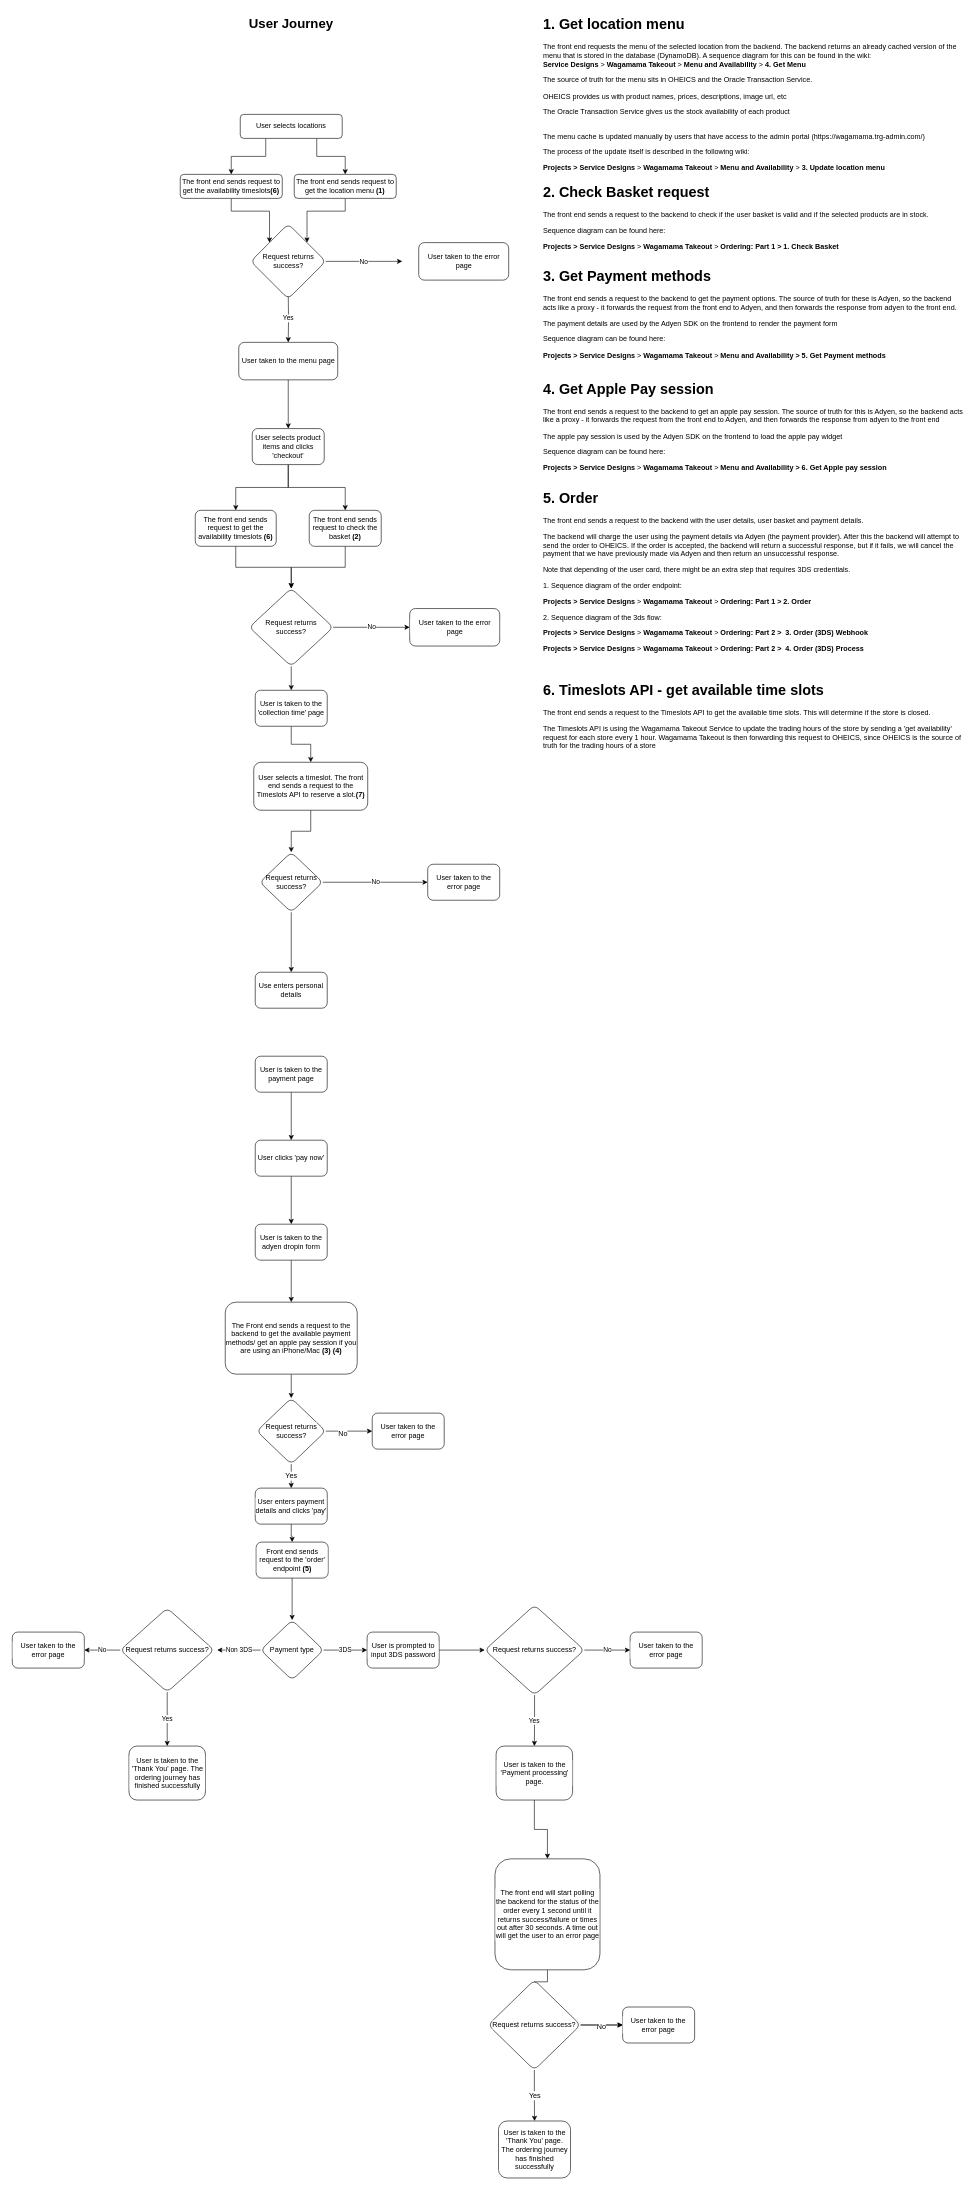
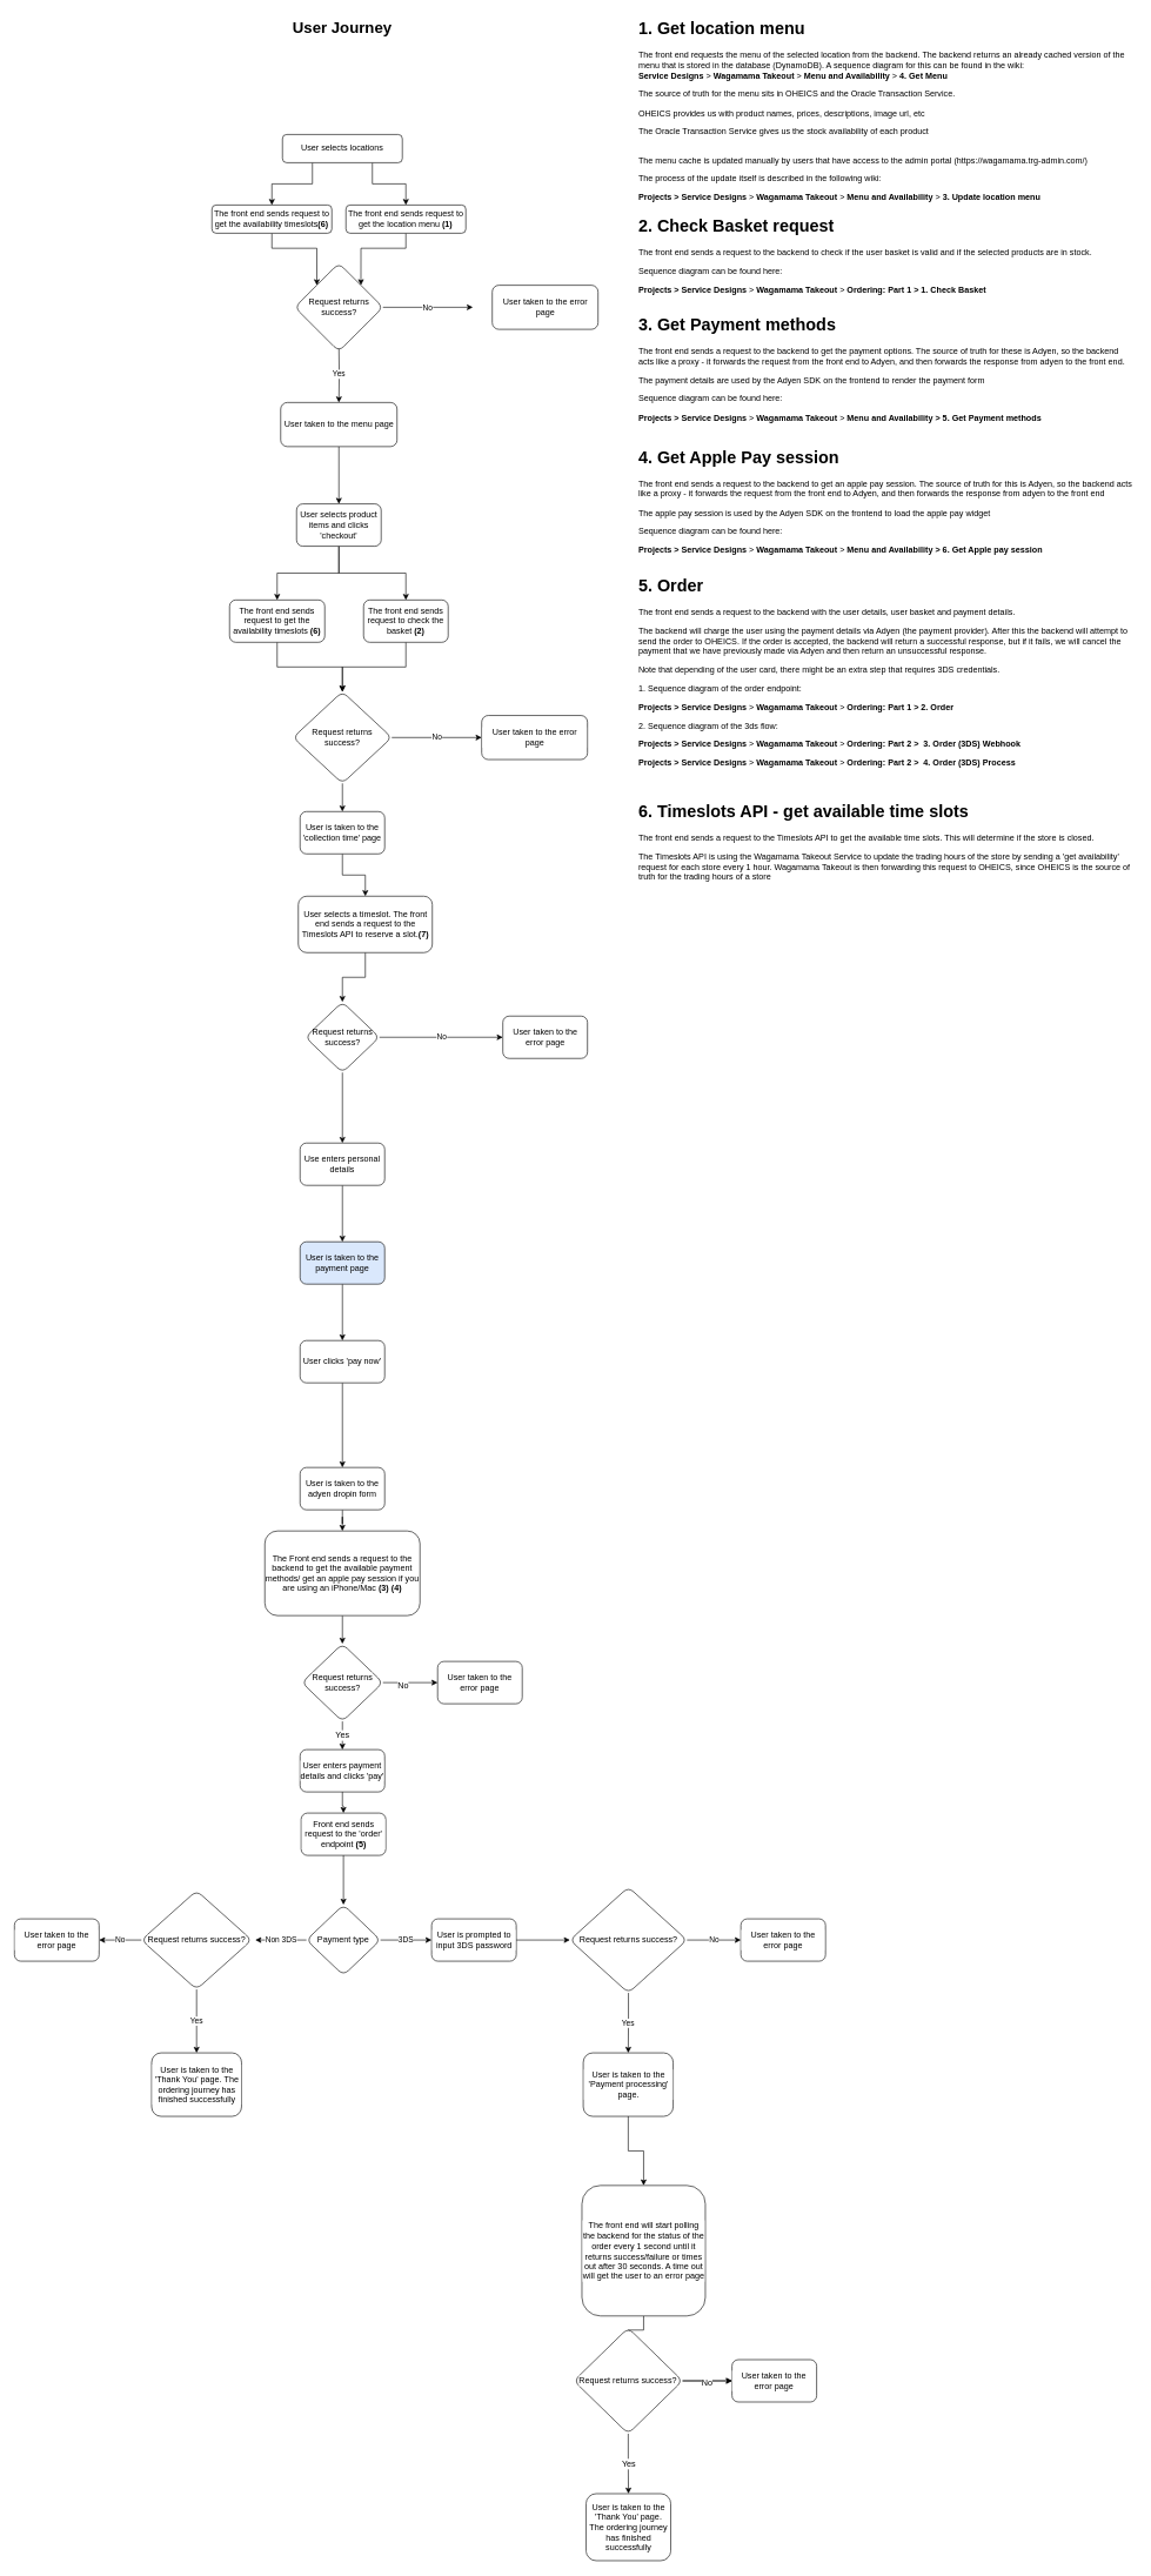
+ <mxCell id="34" value="" style="edgeStyle=orthogonalEdgeStyle;rounded=0;orthogonalLoop=1;jettySize=auto;html=1;labelBackgroundColor=default;fontColor=default;strokeColor=default;" edge="1" parent="1" source="35" target="37"><mxGeometry relative="1" as="geometry" /></mxCell>
- <mxCell id="37" value="User is taken to the payment page" style="whiteSpace=wrap;html=1;rounded=1;shadow=0;strokeWidth=1;glass=0;" vertex="1" parent="1"><mxGeometry x="425" y="1760" width="120" height="60" as="geometry" /></mxCell>
+ <mxCell id="37" value="User is taken to the payment page" style="whiteSpace=wrap;html=1;rounded=1;shadow=0;strokeWidth=1;glass=0;fillColor=#dae8fc;" vertex="1" parent="1"><mxGeometry x="425" y="1760" width="120" height="60" as="geometry" /></mxCell>
- <mxCell id="41" value="User is taken to the adyen dropin form" style="whiteSpace=wrap;html=1;rounded=1;shadow=0;strokeWidth=1;glass=0;fillColor=default;strokeColor=default;fontColor=default;" vertex="1" parent="1"><mxGeometry x="425" y="2040" width="120" height="60" as="geometry" /></mxCell>
+ <mxCell id="41" value="User is taken to the adyen dropin form" style="whiteSpace=wrap;html=1;rounded=1;shadow=0;strokeWidth=1;glass=0;fillColor=default;strokeColor=default;fontColor=default;" vertex="1" parent="1"><mxGeometry x="425" y="2080" width="120" height="60" as="geometry" /></mxCell>
